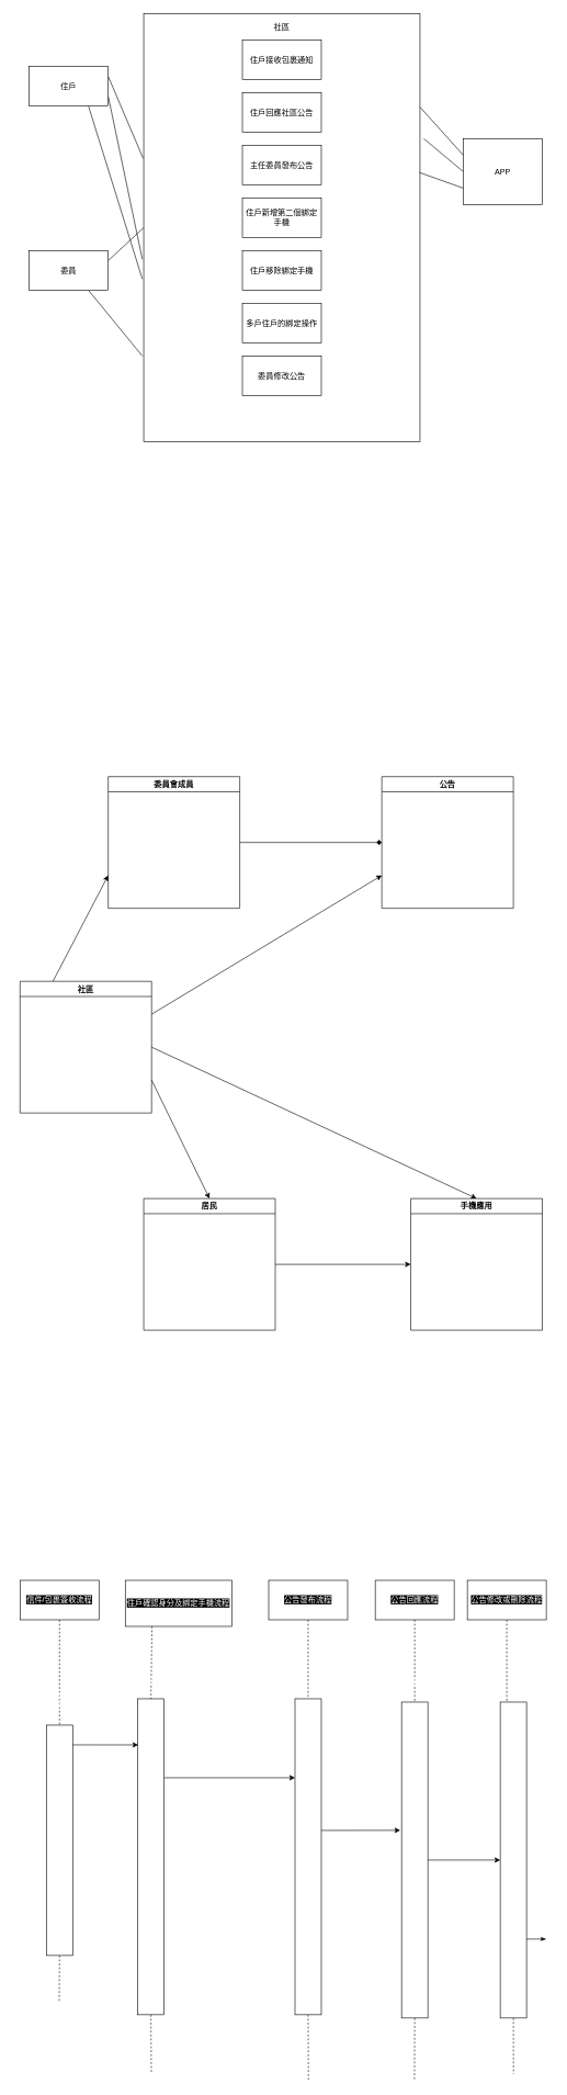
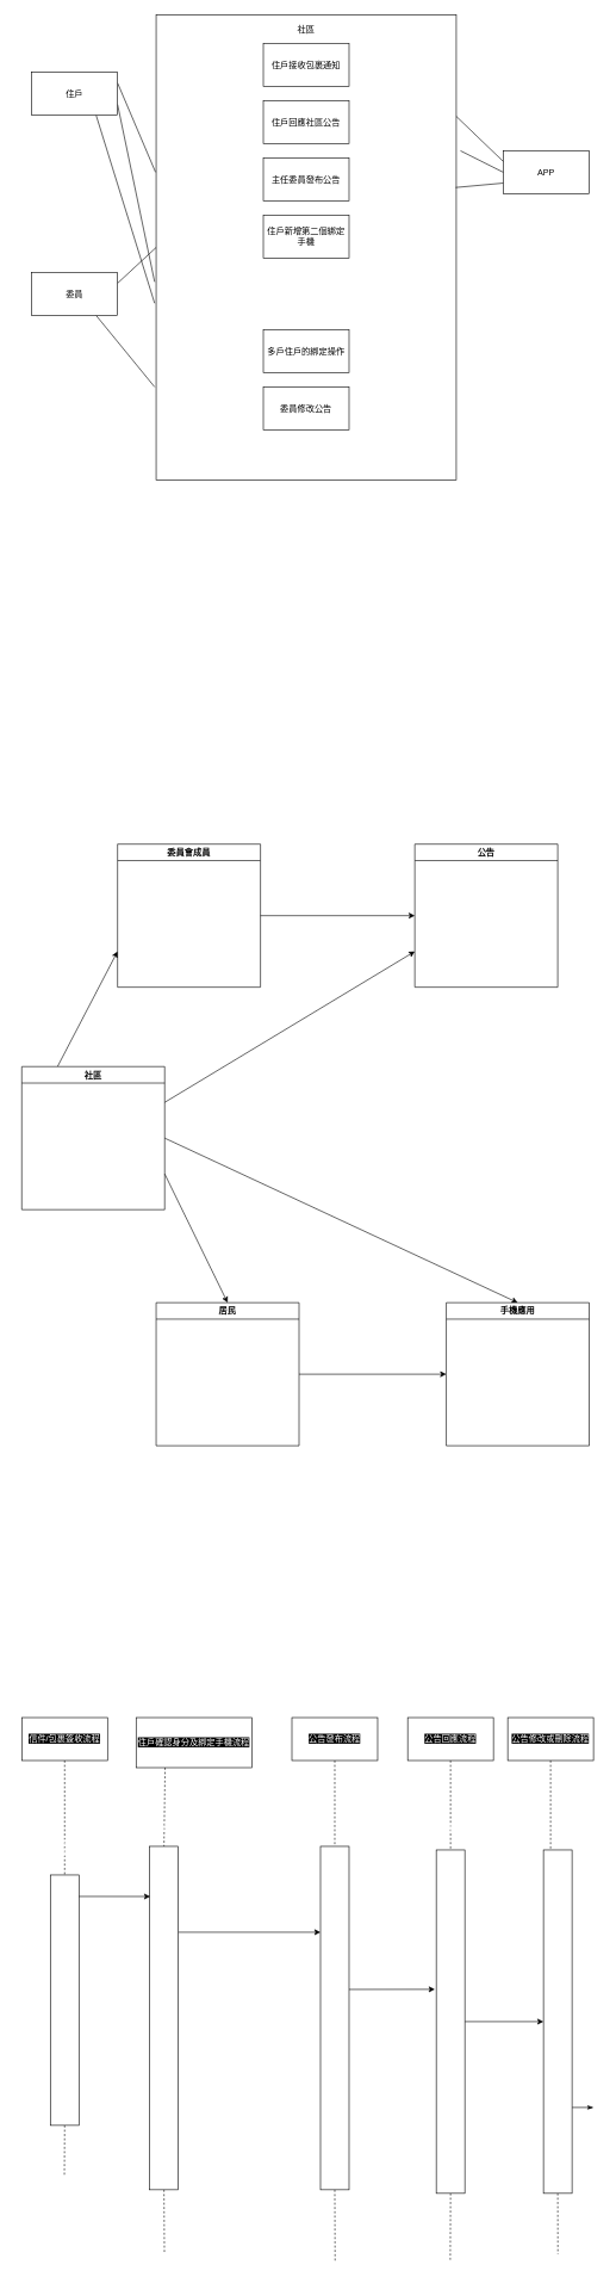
- <mxCell id="16" value="APP" style="rounded=0;whiteSpace=wrap;html=1;" parent="1" vertex="1"><mxGeometry x="704" y="210" width="120" height="100" as="geometry" /></mxCell>
+ <mxCell id="16" value="APP" style="rounded=0;whiteSpace=wrap;html=1;" parent="1" vertex="1"><mxGeometry x="704" y="210" width="120" height="60" as="geometry" /></mxCell>
- <mxCell id="10" value="&lt;span style=&quot;background-color: rgb(255, 255, 255);&quot;&gt;&lt;font color=&quot;#000000&quot;&gt;住戶移除綁定手機&lt;/font&gt;&lt;/span&gt;" style="rounded=0;whiteSpace=wrap;html=1;" parent="1" vertex="1"><mxGeometry x="368" y="380" width="120" height="60" as="geometry" /></mxCell>
- <mxCell id="22" style="edgeStyle=none;html=1;exitX=1;exitY=0.5;exitDx=0;exitDy=0;entryX=0;entryY=0.5;entryDx=0;entryDy=0;fontColor=#FFFFFF;endArrow=diamond;endFill=1;" edge="1" parent="1" source="23" target="24"><mxGeometry relative="1" as="geometry" /></mxCell>
+ <mxCell id="22" style="edgeStyle=none;html=1;exitX=1;exitY=0.5;exitDx=0;exitDy=0;entryX=0;entryY=0.5;entryDx=0;entryDy=0;fontColor=#FFFFFF;endArrow=classic;endFill=1;" edge="1" parent="1" source="23" target="24"><mxGeometry relative="1" as="geometry" /></mxCell>
